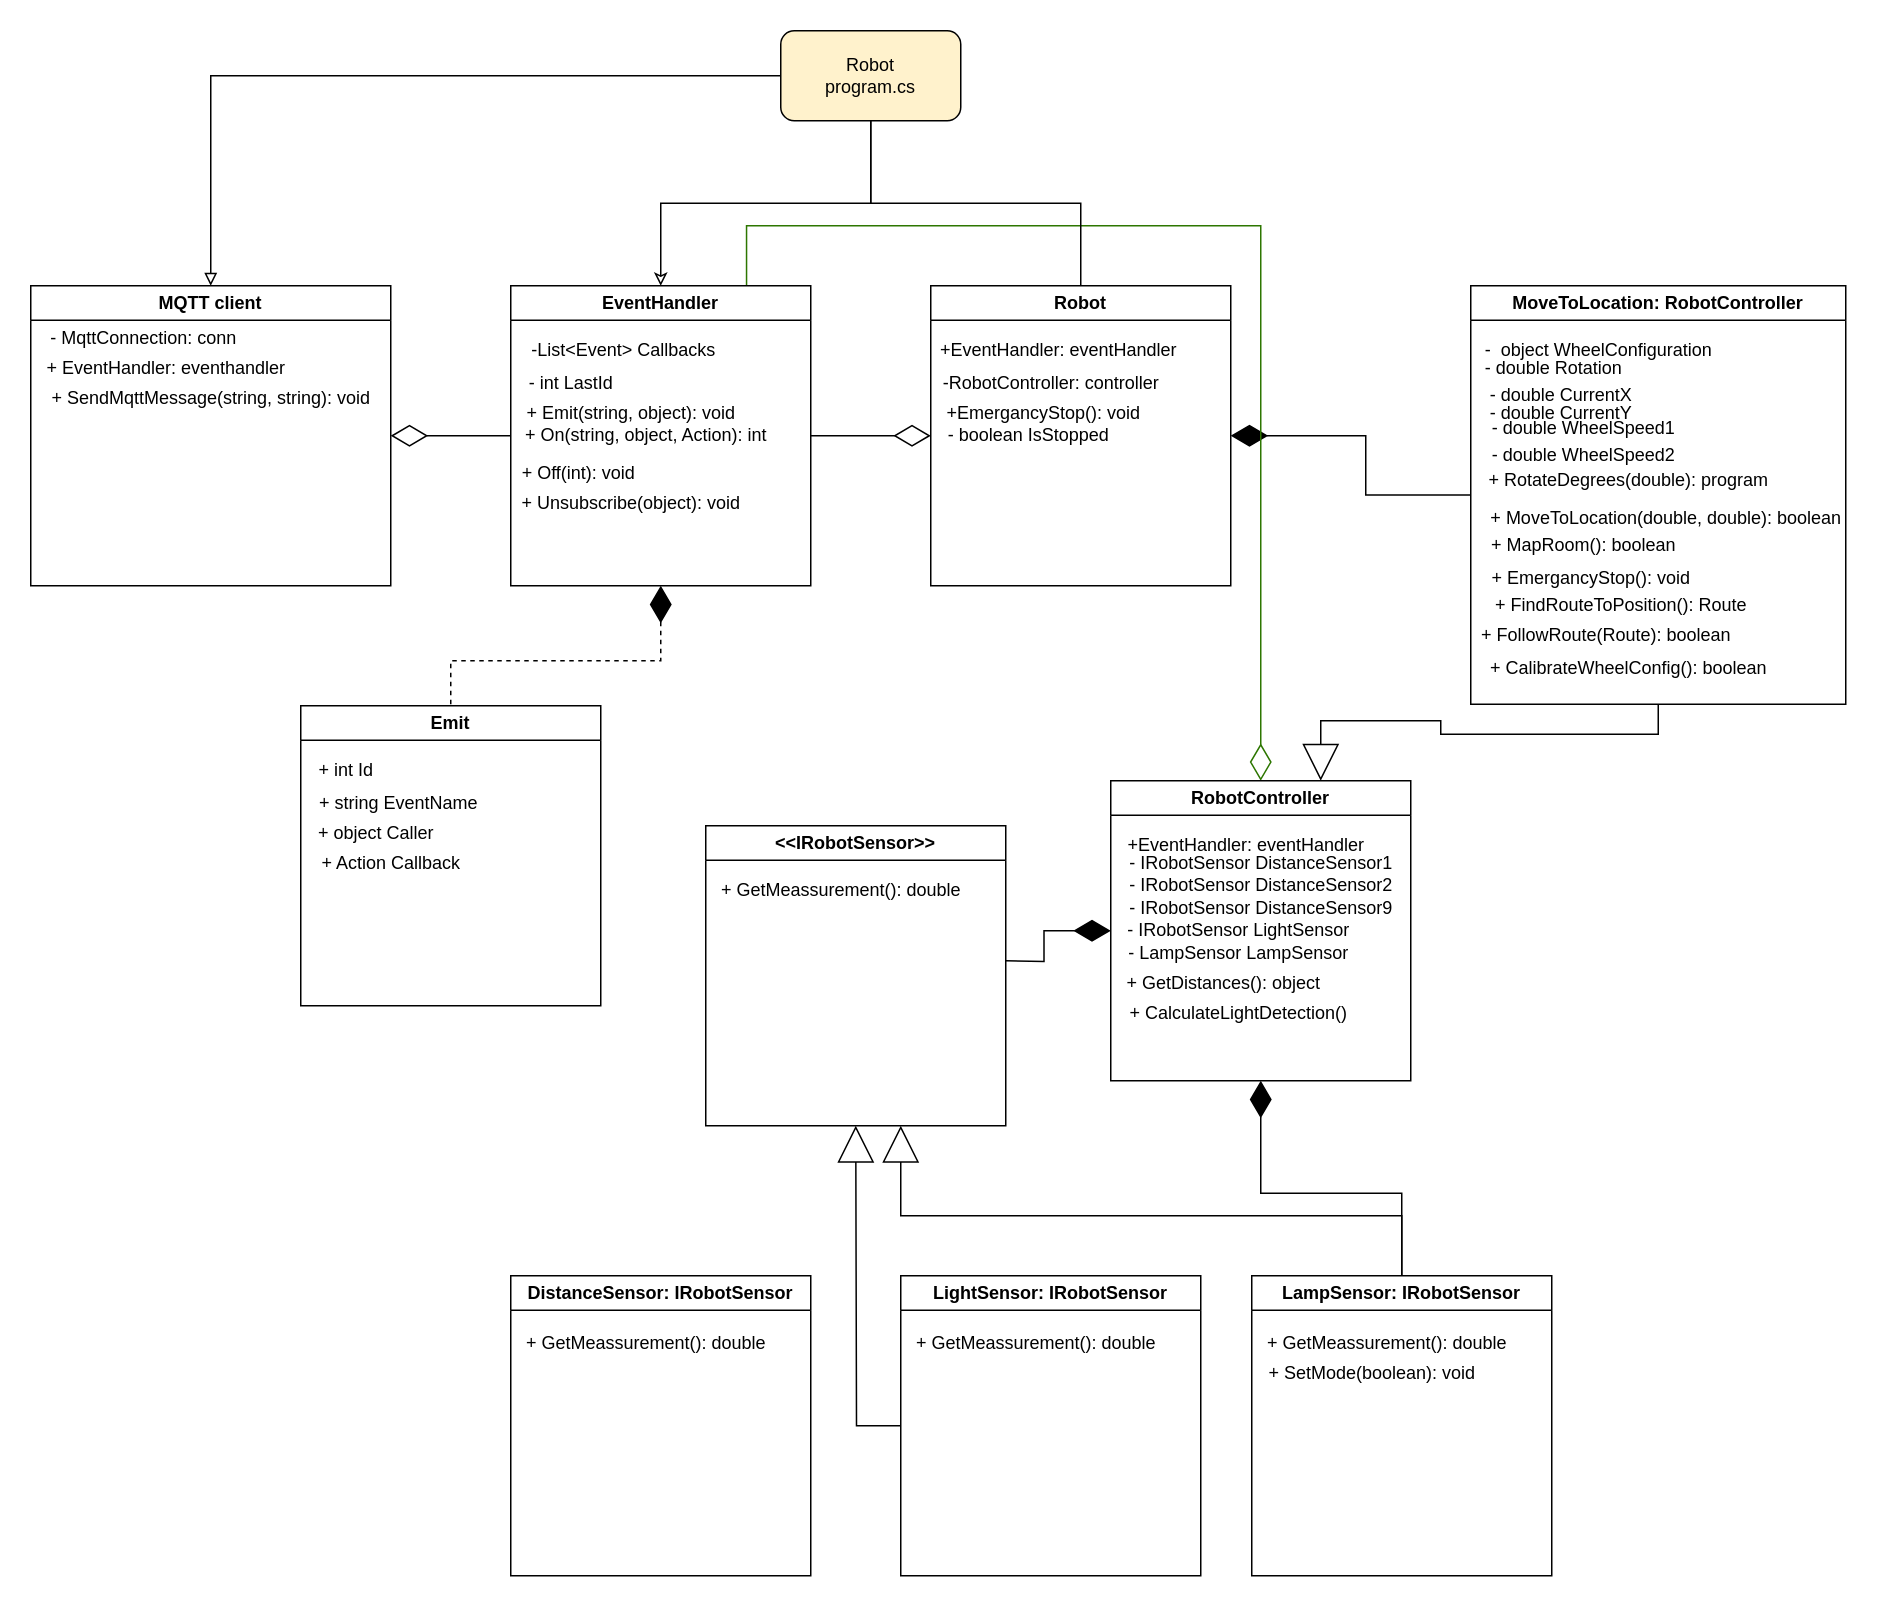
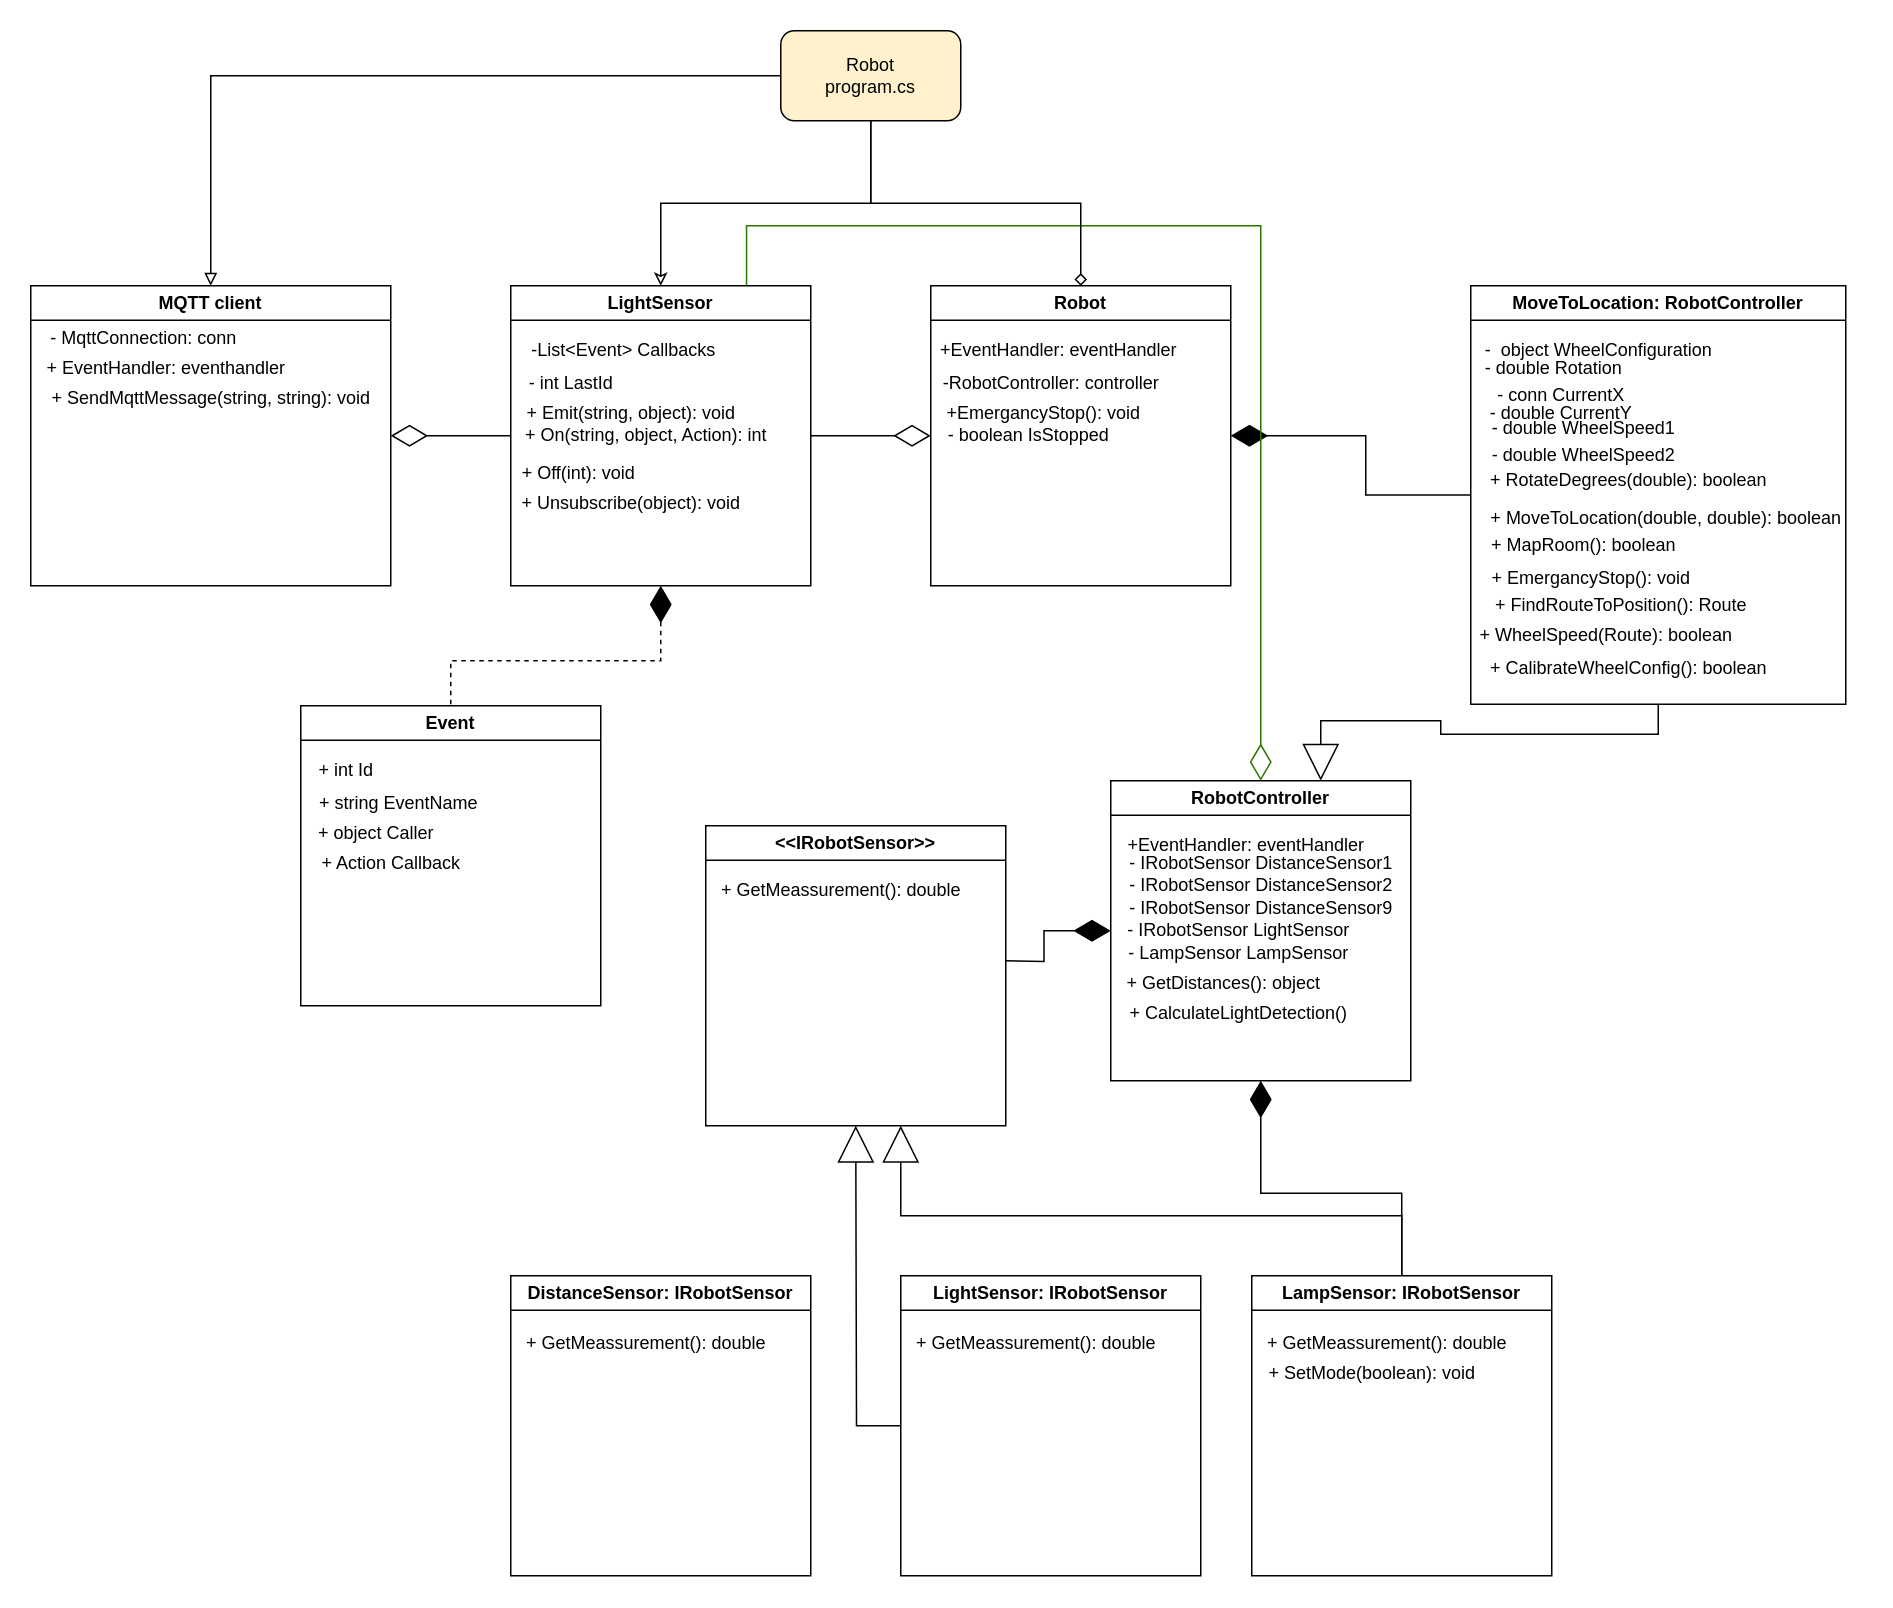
- <mxCell id="12" style="edgeStyle=orthogonalEdgeStyle;rounded=0;orthogonalLoop=1;jettySize=auto;html=1;entryX=0.5;entryY=0;entryDx=0;entryDy=0;endArrow=none;endFill=0;" edge="1" parent="1" source="13" target="3"><mxGeometry relative="1" as="geometry" /></mxCell>
+ <mxCell id="12" style="edgeStyle=orthogonalEdgeStyle;rounded=0;orthogonalLoop=1;jettySize=auto;html=1;entryX=0.5;entryY=0;entryDx=0;entryDy=0;endArrow=diamond;endFill=0;" edge="1" parent="1" source="13" target="3"><mxGeometry relative="1" as="geometry" /></mxCell>
- <mxCell id="20" value="EventHandler" style="swimlane;whiteSpace=wrap;html=1;" vertex="1" parent="1"><mxGeometry x="340" y="190" width="200" height="200" as="geometry" /></mxCell>
+ <mxCell id="20" value="LightSensor" style="swimlane;whiteSpace=wrap;html=1;" vertex="1" parent="1"><mxGeometry x="340" y="190" width="200" height="200" as="geometry" /></mxCell>
- <mxCell id="34" value="- double CurrentX" style="text;html=1;align=center;verticalAlign=middle;resizable=0;points=[];autosize=1;strokeColor=none;fillColor=none;" vertex="1" parent="32"><mxGeometry y="58" width="120" height="30" as="geometry" /></mxCell>
+ <mxCell id="34" value="- conn CurrentX" style="text;html=1;align=center;verticalAlign=middle;resizable=0;points=[];autosize=1;strokeColor=none;fillColor=none;" vertex="1" parent="32"><mxGeometry y="58" width="120" height="30" as="geometry" /></mxCell>
- <mxCell id="44" value="+ RotateDegrees(double): program" style="text;html=1;align=center;verticalAlign=middle;resizable=0;points=[];autosize=1;strokeColor=none;fillColor=none;" vertex="1" parent="32"><mxGeometry y="115" width="210" height="30" as="geometry" /></mxCell>
+ <mxCell id="44" value="+ RotateDegrees(double): boolean" style="text;html=1;align=center;verticalAlign=middle;resizable=0;points=[];autosize=1;strokeColor=none;fillColor=none;" vertex="1" parent="32"><mxGeometry y="115" width="210" height="30" as="geometry" /></mxCell>
- <mxCell id="41" value="+ FollowRoute(Route): boolean" style="text;html=1;align=center;verticalAlign=middle;resizable=0;points=[];autosize=1;strokeColor=none;fillColor=none;" vertex="1" parent="32"><mxGeometry x="-5" y="218" width="190" height="30" as="geometry" /></mxCell>
+ <mxCell id="41" value="+ WheelSpeed(Route): boolean" style="text;html=1;align=center;verticalAlign=middle;resizable=0;points=[];autosize=1;strokeColor=none;fillColor=none;" vertex="1" parent="32"><mxGeometry x="-5" y="218" width="190" height="30" as="geometry" /></mxCell>
- <mxCell id="27" value="Emit" style="swimlane;whiteSpace=wrap;html=1;" vertex="1" parent="1"><mxGeometry x="200" y="470" width="200" height="200" as="geometry"><mxRectangle x="-220" y="450" width="70" height="30" as="alternateBounds" /></mxGeometry></mxCell>
+ <mxCell id="27" value="Event" style="swimlane;whiteSpace=wrap;html=1;" vertex="1" parent="1"><mxGeometry x="200" y="470" width="200" height="200" as="geometry"><mxRectangle x="-220" y="450" width="70" height="30" as="alternateBounds" /></mxGeometry></mxCell>
